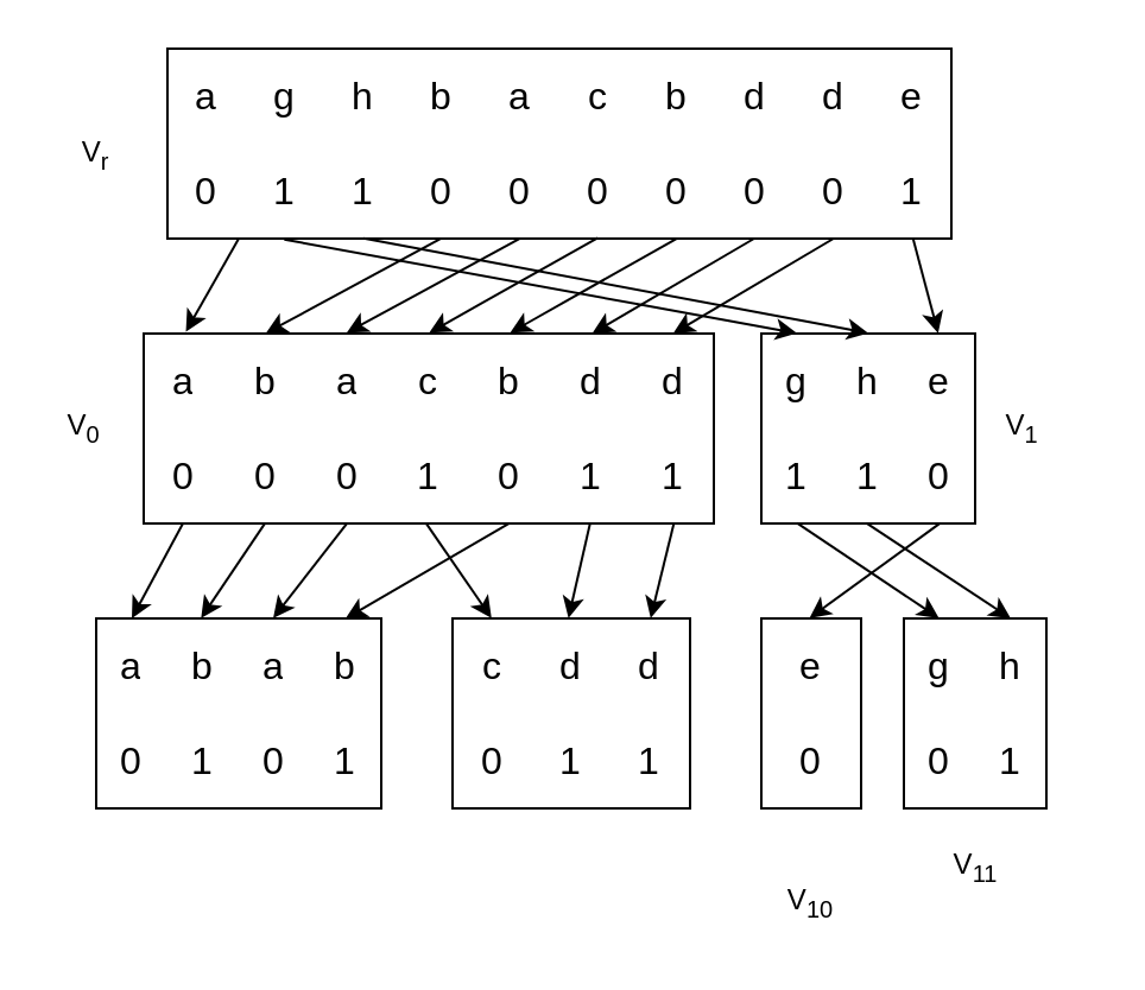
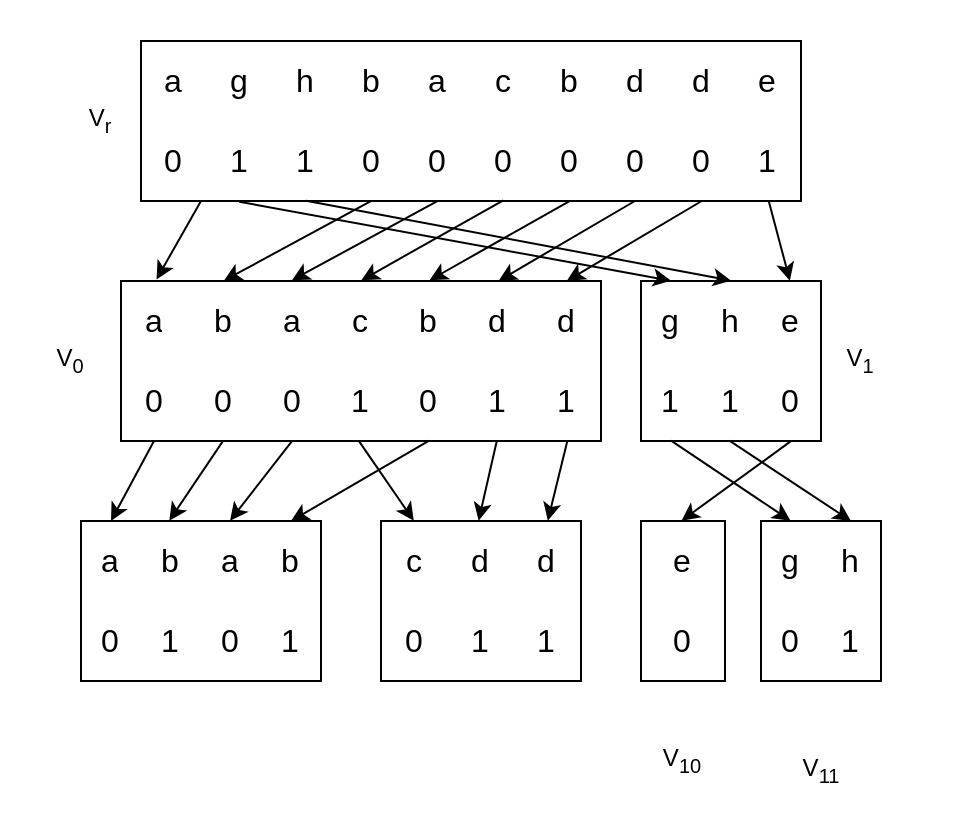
- <mxCell id="103" value="V&lt;sub&gt;r&lt;/sub&gt;" style="text;html=1;strokeColor=none;fillColor=none;align=center;verticalAlign=middle;whiteSpace=wrap;rounded=0;" vertex="1" parent="1"><mxGeometry x="20" y="52.5" width="40" height="25" as="geometry" /></mxCell>
+ <mxCell id="103" value="V&lt;sub&gt;r&lt;/sub&gt;" style="text;html=1;strokeColor=none;fillColor=none;align=center;verticalAlign=middle;whiteSpace=wrap;rounded=0;" vertex="1" parent="1"><mxGeometry x="30" y="47.5" width="40" height="25" as="geometry" /></mxCell>
- <mxCell id="107" value="V&lt;sub&gt;11&lt;/sub&gt;" style="text;html=1;strokeColor=none;fillColor=none;align=center;verticalAlign=middle;whiteSpace=wrap;rounded=0;" vertex="1" parent="1"><mxGeometry x="392.5" y="350" width="35" height="30" as="geometry" /></mxCell>
+ <mxCell id="107" value="V&lt;sub&gt;11&lt;/sub&gt;" style="text;html=1;strokeColor=none;fillColor=none;align=center;verticalAlign=middle;whiteSpace=wrap;rounded=0;" vertex="1" parent="1"><mxGeometry x="392.5" y="370" width="35" height="30" as="geometry" /></mxCell>
